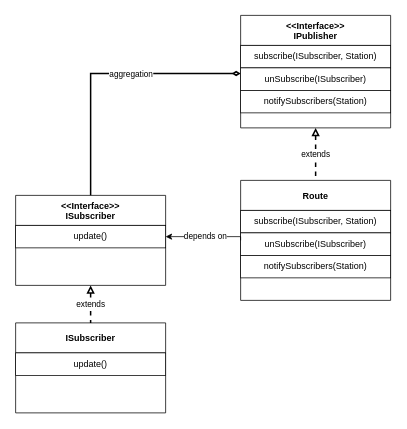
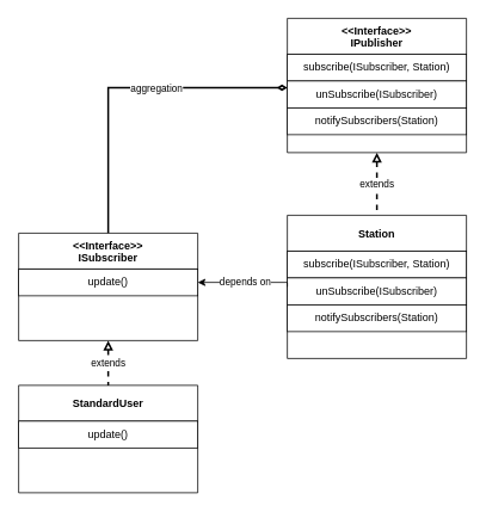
- <mxCell id="13" value="Route" style="swimlane;startSize=40;" vertex="1" parent="1"><mxGeometry x="320" y="240" width="200" height="160" as="geometry" /></mxCell>
+ <mxCell id="13" value="Station" style="swimlane;startSize=40;" vertex="1" parent="1"><mxGeometry x="320" y="240" width="200" height="160" as="geometry" /></mxCell>
- <mxCell id="6" value="ISubscriber" style="swimlane;startSize=40;" vertex="1" parent="1"><mxGeometry x="20" y="430" width="200" height="120" as="geometry" /></mxCell>
+ <mxCell id="6" value="StandardUser" style="swimlane;startSize=40;" vertex="1" parent="1"><mxGeometry x="20" y="430" width="200" height="120" as="geometry" /></mxCell>
